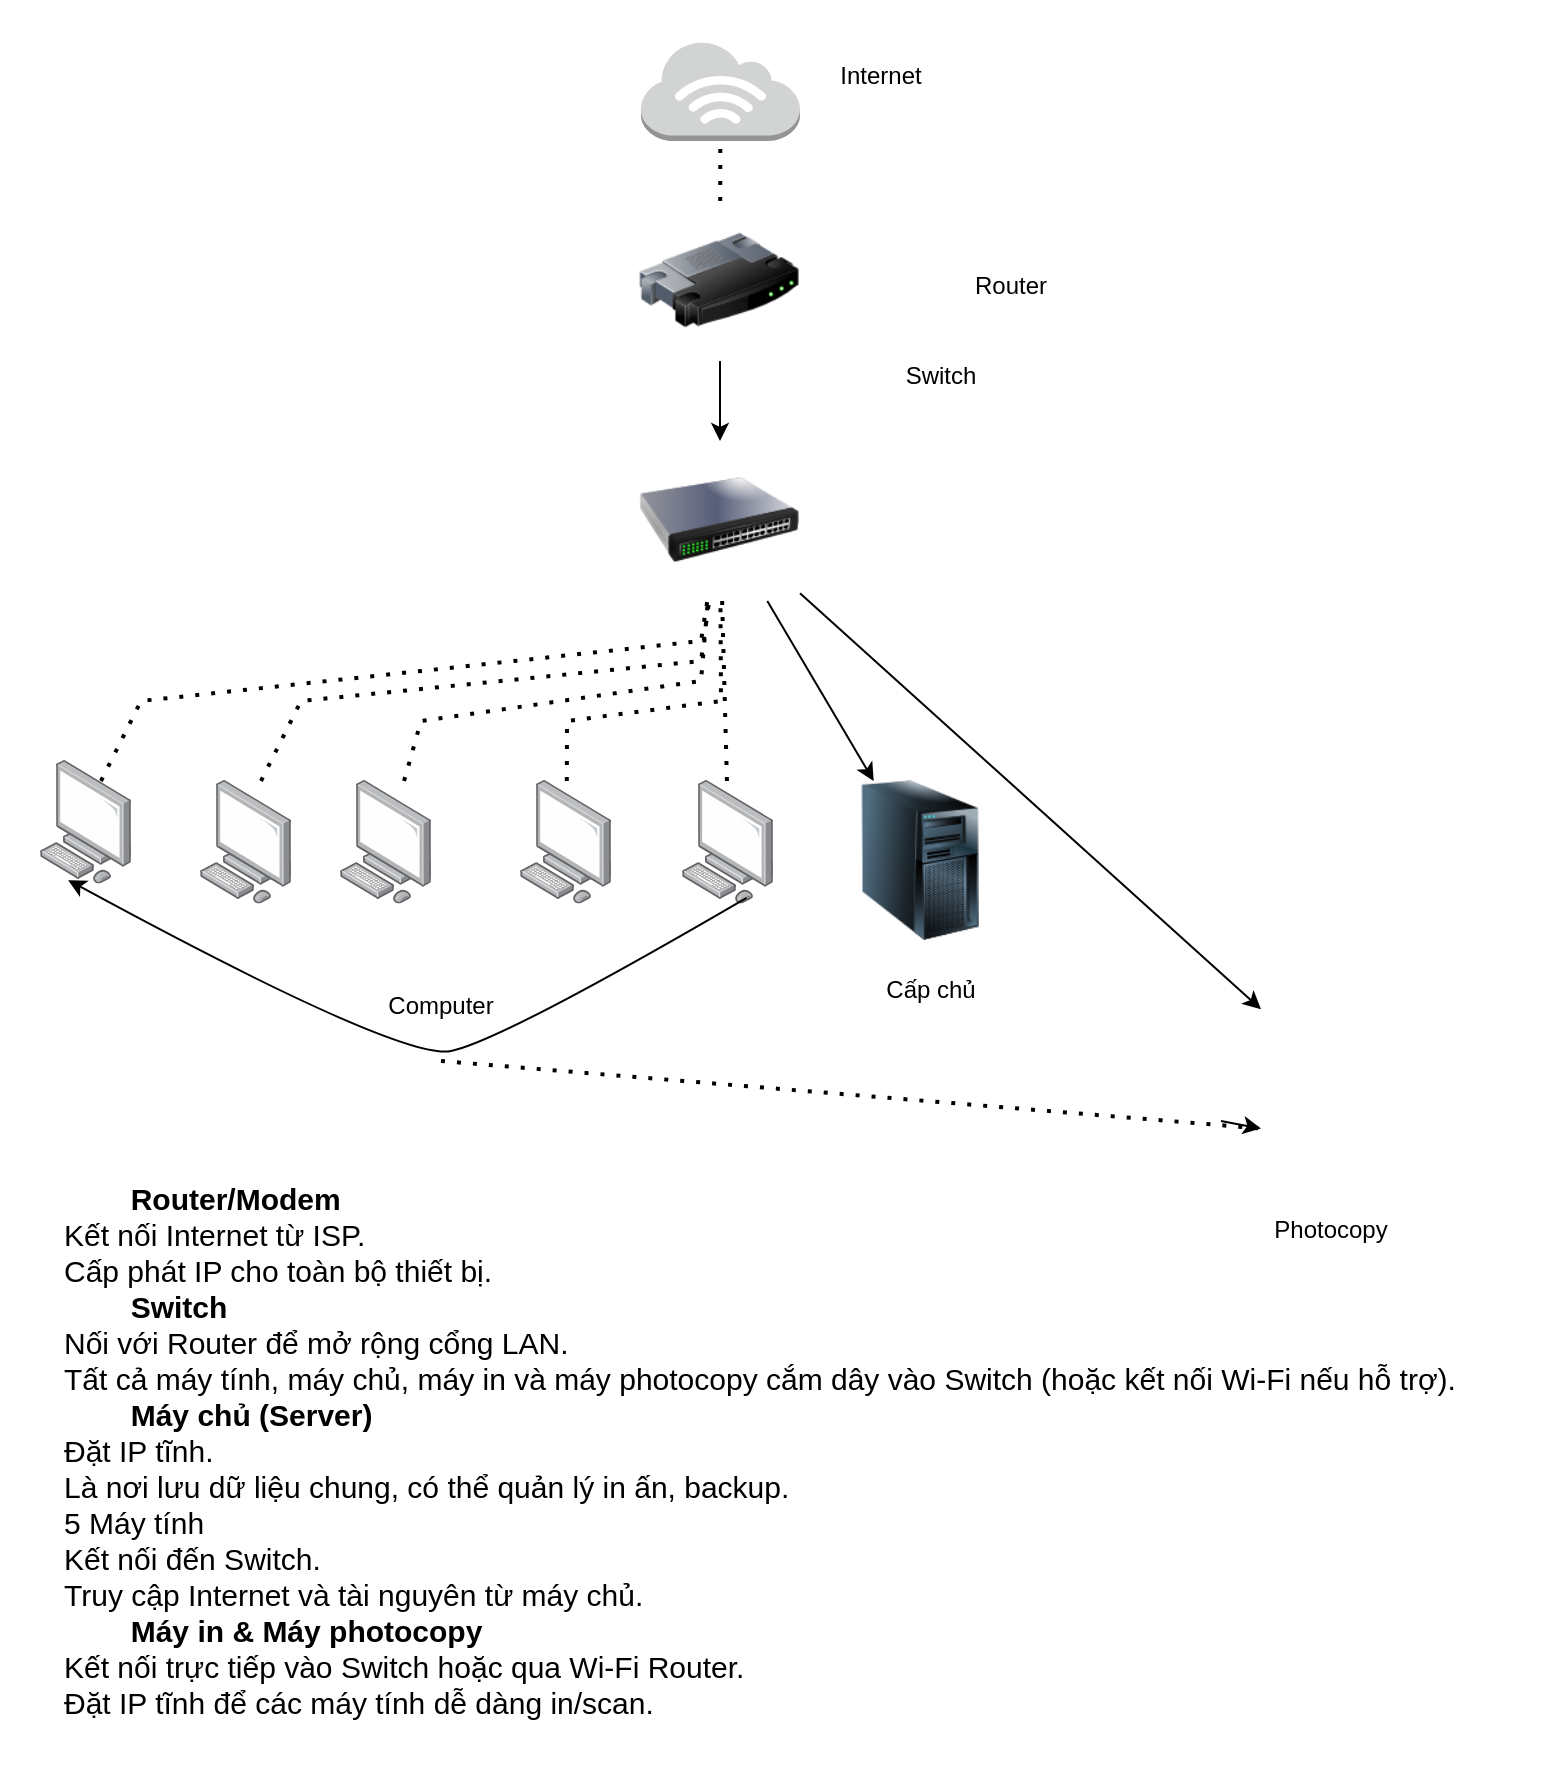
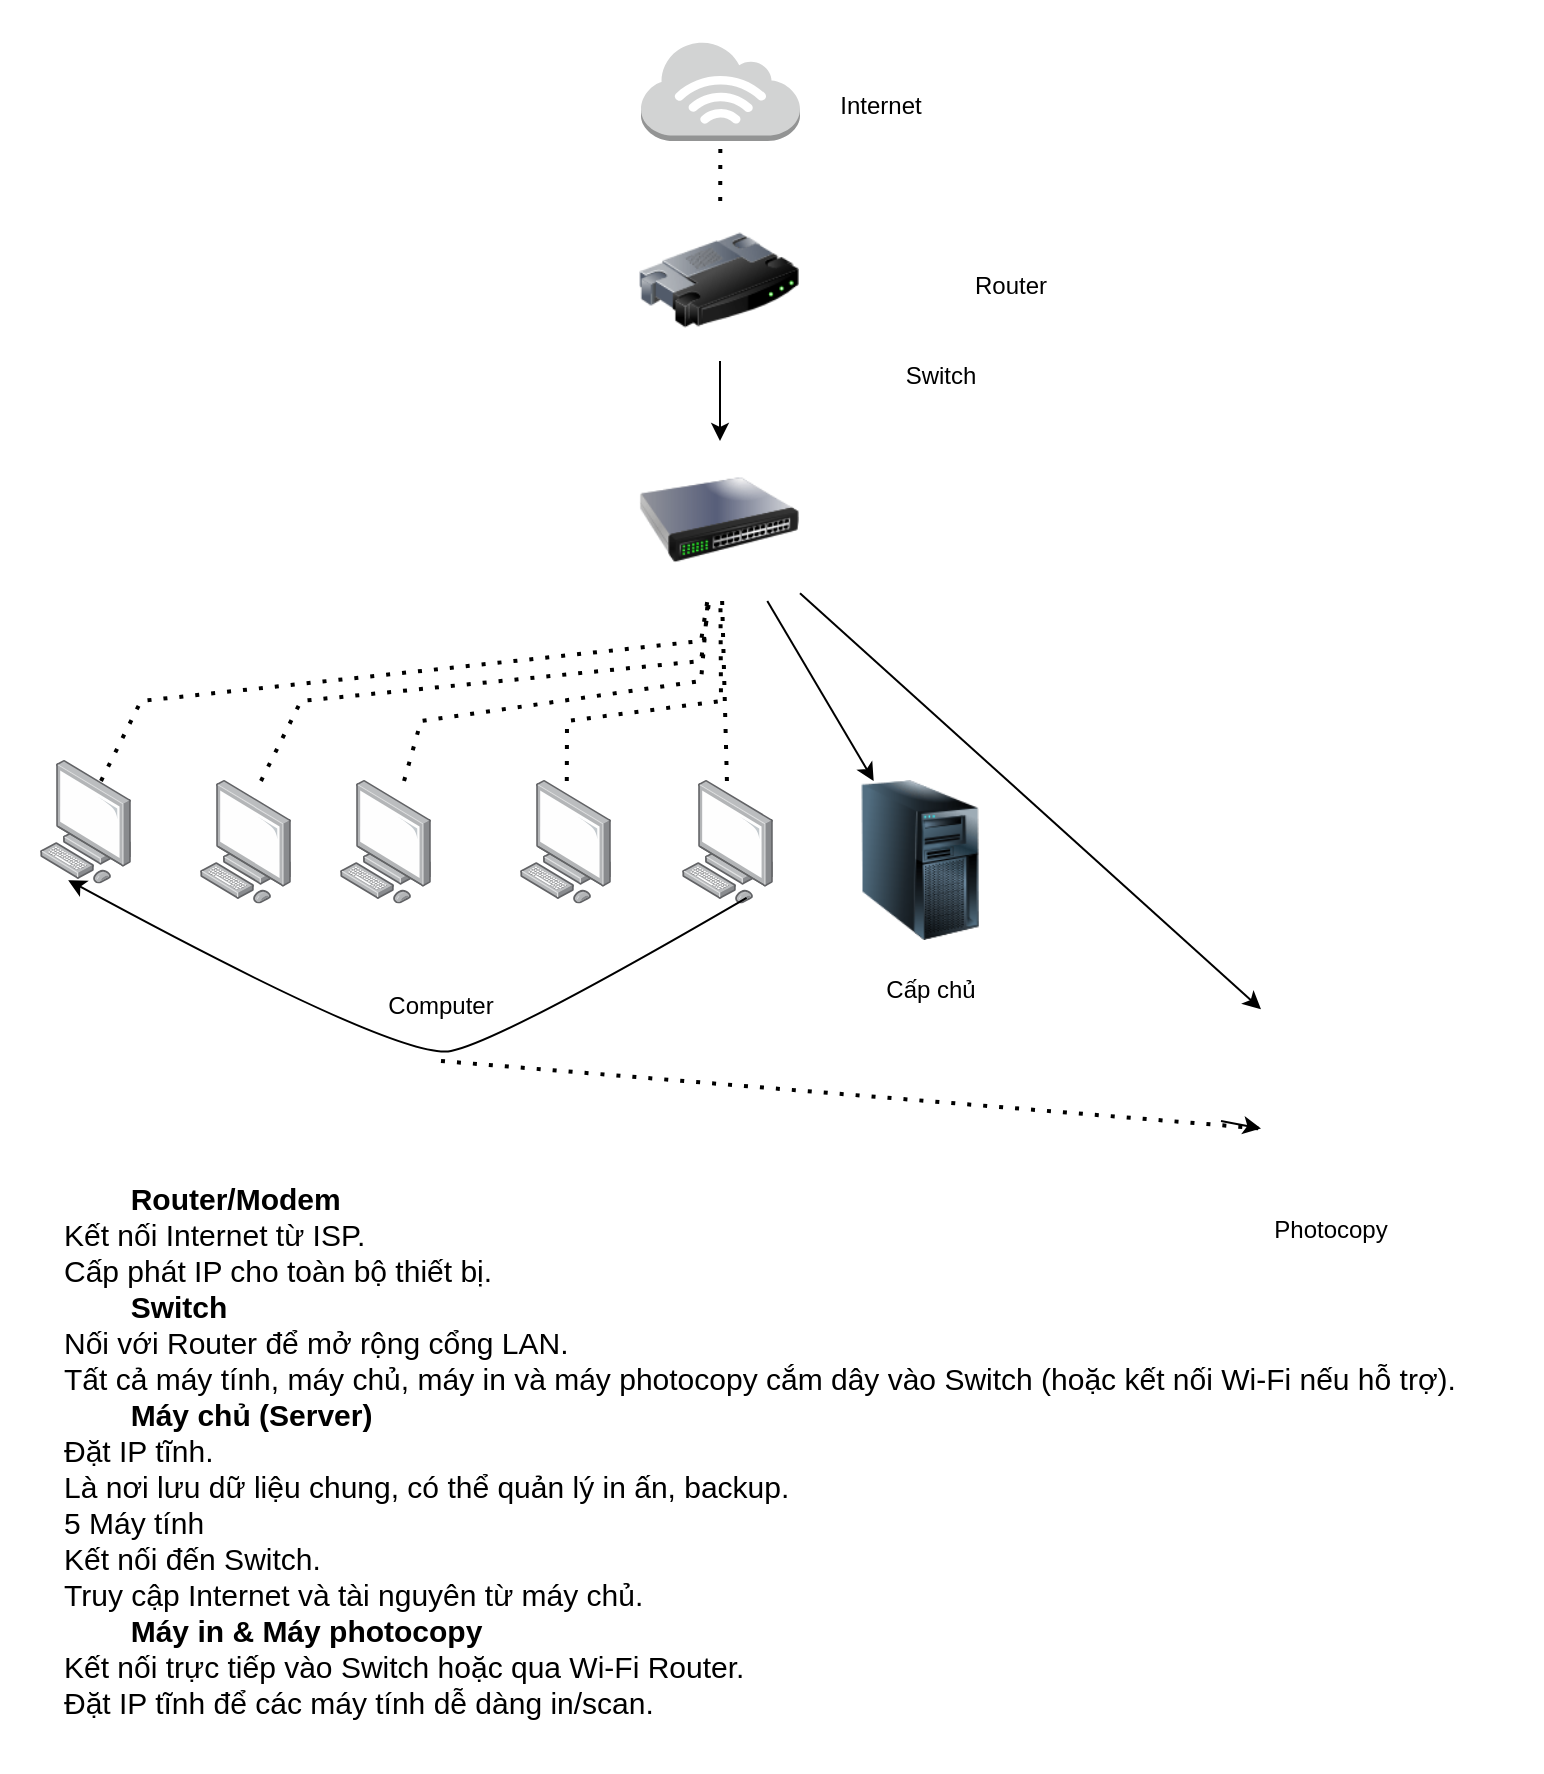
- <mxCell id="24" value="Internet" style="text;html=1;align=center;verticalAlign=middle;resizable=0;points=[];autosize=1;strokeColor=none;fillColor=none;" vertex="1" parent="1"><mxGeometry x="410" y="23" width="60" height="30" as="geometry" /></mxCell>
+ <mxCell id="24" value="Internet" style="text;html=1;align=center;verticalAlign=middle;resizable=0;points=[];autosize=1;strokeColor=none;fillColor=none;" vertex="1" parent="1"><mxGeometry x="410" y="38" width="60" height="30" as="geometry" /></mxCell>
